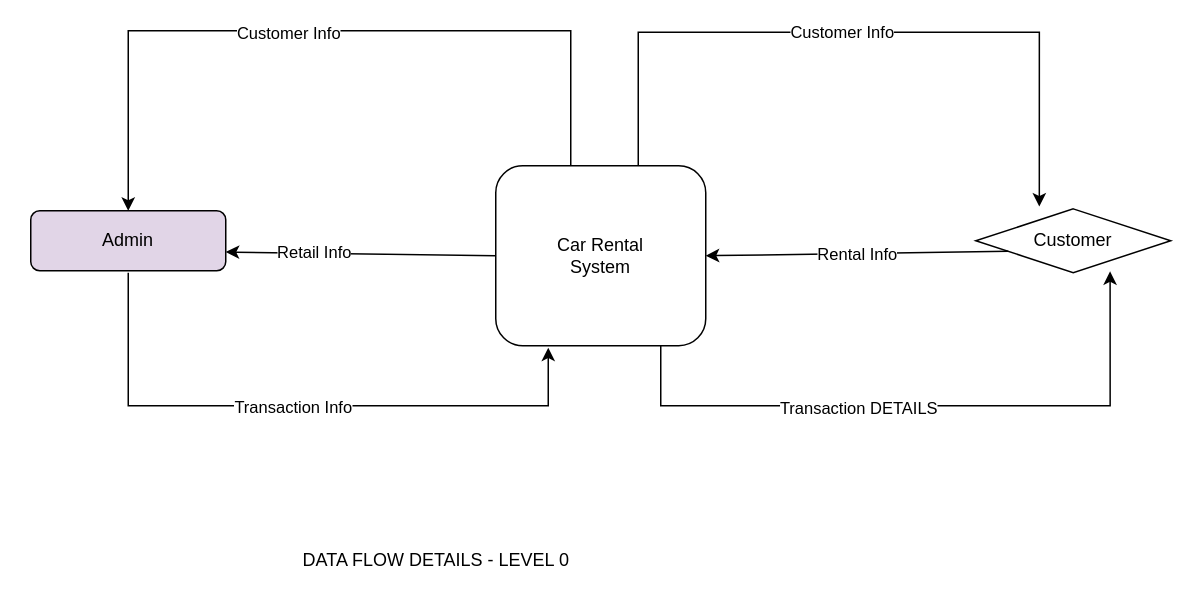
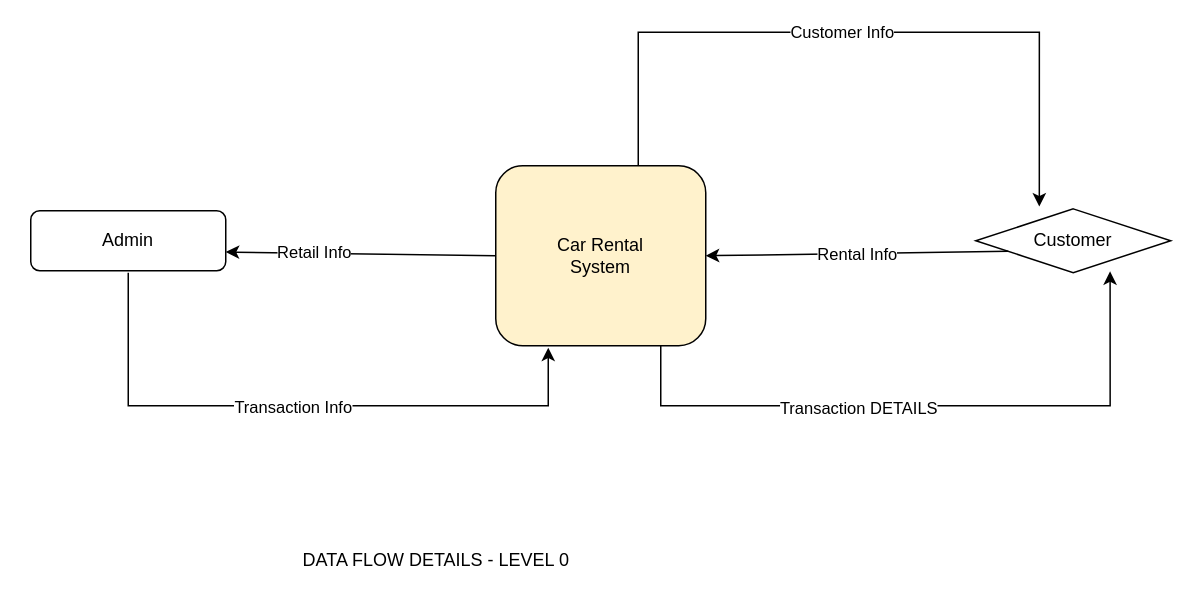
- <mxCell id="2" style="edgeStyle=orthogonalEdgeStyle;rounded=0;orthogonalLoop=1;jettySize=auto;html=1;entryX=0.5;entryY=0;entryDx=0;entryDy=0;" edge="1" parent="1" source="8" target="12"><mxGeometry relative="1" as="geometry"><mxPoint x="80" y="99" as="targetPoint" /><mxPoint x="380.05" y="69" as="sourcePoint" /><Array as="points"><mxPoint x="380" y="20" /><mxPoint x="85" y="20" /></Array></mxGeometry></mxCell>
- <mxCell id="3" value="Customer Info" style="edgeLabel;html=1;align=center;verticalAlign=middle;resizable=0;points=[];" vertex="1" connectable="0" parent="2"><mxGeometry x="0.104" y="1" relative="1" as="geometry"><mxPoint as="offset" /></mxGeometry></mxCell>
- <mxCell id="12" value="Admin" style="rounded=1;whiteSpace=wrap;html=1;fillColor=#e1d5e7;" vertex="1" parent="1"><mxGeometry x="20" y="140" width="130" height="40" as="geometry" /></mxCell>
+ <mxCell id="12" value="Admin" style="rounded=1;whiteSpace=wrap;html=1;" vertex="1" parent="1"><mxGeometry x="20" y="140" width="130" height="40" as="geometry" /></mxCell>
- <mxCell id="8" value="Car Rental&lt;div&gt;System&lt;/div&gt;" style="rounded=1;whiteSpace=wrap;html=1;" vertex="1" parent="1"><mxGeometry x="330" y="110" width="140" height="120" as="geometry" /></mxCell>
+ <mxCell id="8" value="Car Rental&lt;div&gt;System&lt;/div&gt;" style="rounded=1;whiteSpace=wrap;html=1;fillColor=#fff2cc;" vertex="1" parent="1"><mxGeometry x="330" y="110" width="140" height="120" as="geometry" /></mxCell>
